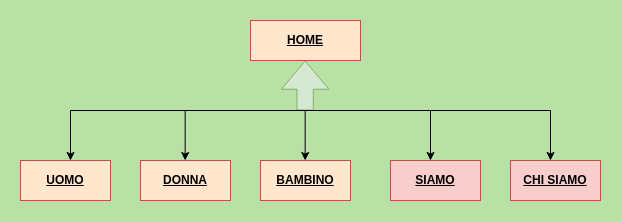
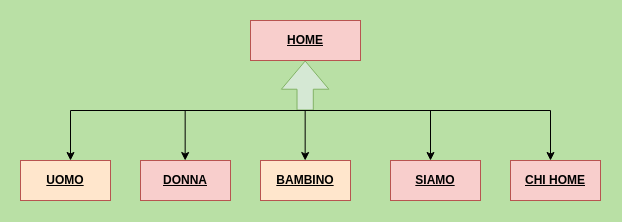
- <mxCell id="6" value="HOME" style="rounded=0;whiteSpace=wrap;html=1;fillColor=#ffe6cc;strokeColor=#b85450;fontStyle=5;" vertex="1" parent="1"><mxGeometry x="250" y="20" width="110" height="40" as="geometry" /></mxCell>
+ <mxCell id="6" value="HOME" style="rounded=0;whiteSpace=wrap;html=1;fillColor=#f8cecc;strokeColor=#b85450;fontStyle=5" vertex="1" parent="1"><mxGeometry x="250" y="20" width="110" height="40" as="geometry" /></mxCell>
- <mxCell id="7" value="DONNA" style="rounded=0;whiteSpace=wrap;html=1;fillColor=#ffe6cc;strokeColor=#b85450;fontStyle=5;" vertex="1" parent="1"><mxGeometry x="140" y="160" width="90" height="40" as="geometry" /></mxCell>
+ <mxCell id="7" value="DONNA" style="rounded=0;whiteSpace=wrap;html=1;fillColor=#f8cecc;strokeColor=#b85450;fontStyle=5" vertex="1" parent="1"><mxGeometry x="140" y="160" width="90" height="40" as="geometry" /></mxCell>
- <mxCell id="13" value="CHI SIAMO" style="rounded=0;whiteSpace=wrap;html=1;fillColor=#f8cecc;strokeColor=#b85450;fontStyle=5" vertex="1" parent="1"><mxGeometry x="510" y="160" width="90" height="40" as="geometry" /></mxCell>
+ <mxCell id="13" value="CHI HOME" style="rounded=0;whiteSpace=wrap;html=1;fillColor=#f8cecc;strokeColor=#b85450;fontStyle=5" vertex="1" parent="1"><mxGeometry x="510" y="160" width="90" height="40" as="geometry" /></mxCell>
